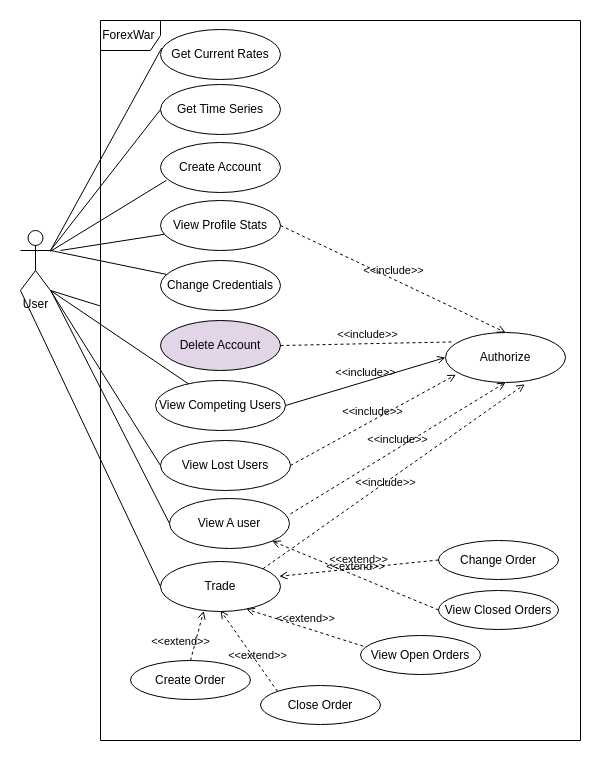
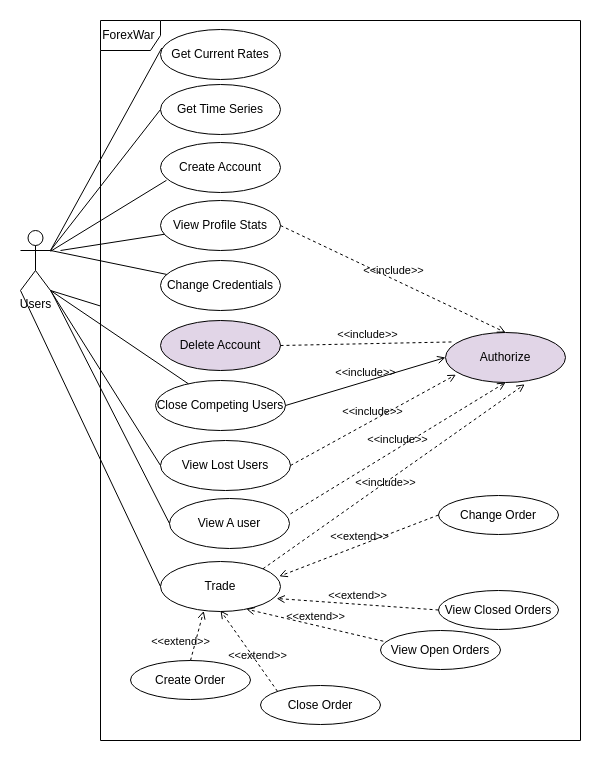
- <mxCell id="2" value="User" style="shape=umlActor;verticalLabelPosition=bottom;verticalAlign=top;html=1;" vertex="1" parent="1"><mxGeometry x="20" y="230" width="30" height="60" as="geometry" /></mxCell>
+ <mxCell id="2" value="Users" style="shape=umlActor;verticalLabelPosition=bottom;verticalAlign=top;html=1;" vertex="1" parent="1"><mxGeometry x="20" y="230" width="30" height="60" as="geometry" /></mxCell>
- <mxCell id="22" value="Authorize" style="ellipse;whiteSpace=wrap;html=1;" vertex="1" parent="1"><mxGeometry x="445" y="332" width="120" height="50" as="geometry" /></mxCell>
+ <mxCell id="22" value="Authorize" style="ellipse;whiteSpace=wrap;html=1;fillColor=#e1d5e7;" vertex="1" parent="1"><mxGeometry x="445" y="332" width="120" height="50" as="geometry" /></mxCell>
- <mxCell id="16" value="View Competing Users" style="ellipse;whiteSpace=wrap;html=1;" vertex="1" parent="1"><mxGeometry x="155" y="380" width="130" height="50" as="geometry" /></mxCell>
+ <mxCell id="16" value="Close Competing Users" style="ellipse;whiteSpace=wrap;html=1;" vertex="1" parent="1"><mxGeometry x="155" y="380" width="130" height="50" as="geometry" /></mxCell>
- <mxCell id="35" value="Change Order" style="ellipse;whiteSpace=wrap;html=1;" vertex="1" parent="1"><mxGeometry x="438" y="540" width="120" height="39" as="geometry" /></mxCell>
+ <mxCell id="35" value="Change Order" style="ellipse;whiteSpace=wrap;html=1;" vertex="1" parent="1"><mxGeometry x="438" y="495" width="120" height="39" as="geometry" /></mxCell>
- <mxCell id="39" value="&amp;lt;&amp;lt;extend&amp;gt;&amp;gt;" style="html=1;verticalAlign=bottom;labelBackgroundColor=none;endArrow=open;endFill=0;dashed=1;rounded=0;exitX=0;exitY=0.5;exitDx=0;exitDy=0;" edge="1" parent="1" source="34" target="20"><mxGeometry width="160" relative="1" as="geometry"><mxPoint x="438" y="605" as="sourcePoint" /><mxPoint x="318" y="567" as="targetPoint" /></mxGeometry></mxCell>
+ <mxCell id="39" value="&amp;lt;&amp;lt;extend&amp;gt;&amp;gt;" style="html=1;verticalAlign=bottom;labelBackgroundColor=none;endArrow=open;endFill=0;dashed=1;rounded=0;exitX=0;exitY=0.5;exitDx=0;exitDy=0;entryX=0.968;entryY=0.74;entryDx=0;entryDy=0;entryPerimeter=0;" edge="1" parent="1" source="34" target="28"><mxGeometry width="160" relative="1" as="geometry"><mxPoint x="438" y="605" as="sourcePoint" /><mxPoint x="318" y="567" as="targetPoint" /></mxGeometry></mxCell>
- <mxCell id="32" value="View Open Orders" style="ellipse;whiteSpace=wrap;html=1;" vertex="1" parent="1"><mxGeometry x="360" y="635" width="120" height="39" as="geometry" /></mxCell>
+ <mxCell id="32" value="View Open Orders" style="ellipse;whiteSpace=wrap;html=1;" vertex="1" parent="1"><mxGeometry x="380" y="630" width="120" height="39" as="geometry" /></mxCell>
